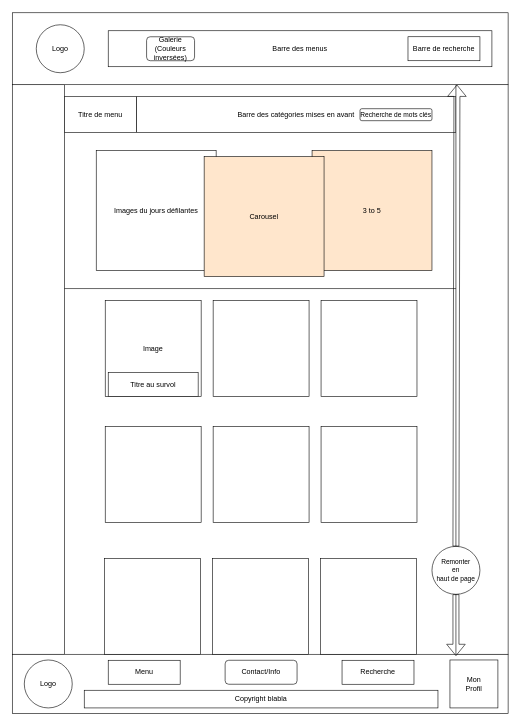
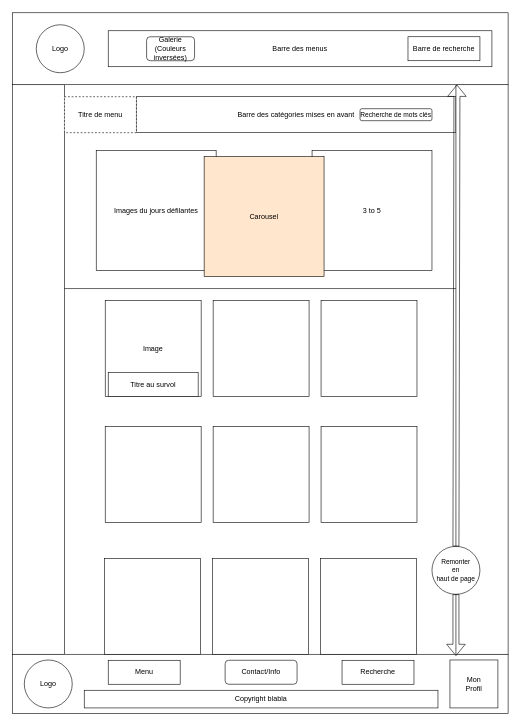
- <mxCell id="16" value="Titre de menu" style="rounded=0;whiteSpace=wrap;html=1;" parent="1" vertex="1"><mxGeometry x="107" y="160" width="120" height="60" as="geometry" /></mxCell>
+ <mxCell id="16" value="Titre de menu" style="rounded=0;whiteSpace=wrap;html=1;dashed=1;" parent="1" vertex="1"><mxGeometry x="107" y="160" width="120" height="60" as="geometry" /></mxCell>
- <mxCell id="23" value="&lt;div&gt;3 to 5&lt;/div&gt;" style="whiteSpace=wrap;html=1;aspect=fixed;fillColor=#ffe6cc;" vertex="1" parent="1"><mxGeometry x="520" y="250" width="200" height="200" as="geometry" /></mxCell>
+ <mxCell id="23" value="&lt;div&gt;3 to 5&lt;/div&gt;" style="whiteSpace=wrap;html=1;aspect=fixed;" vertex="1" parent="1"><mxGeometry x="520" y="250" width="200" height="200" as="geometry" /></mxCell>
